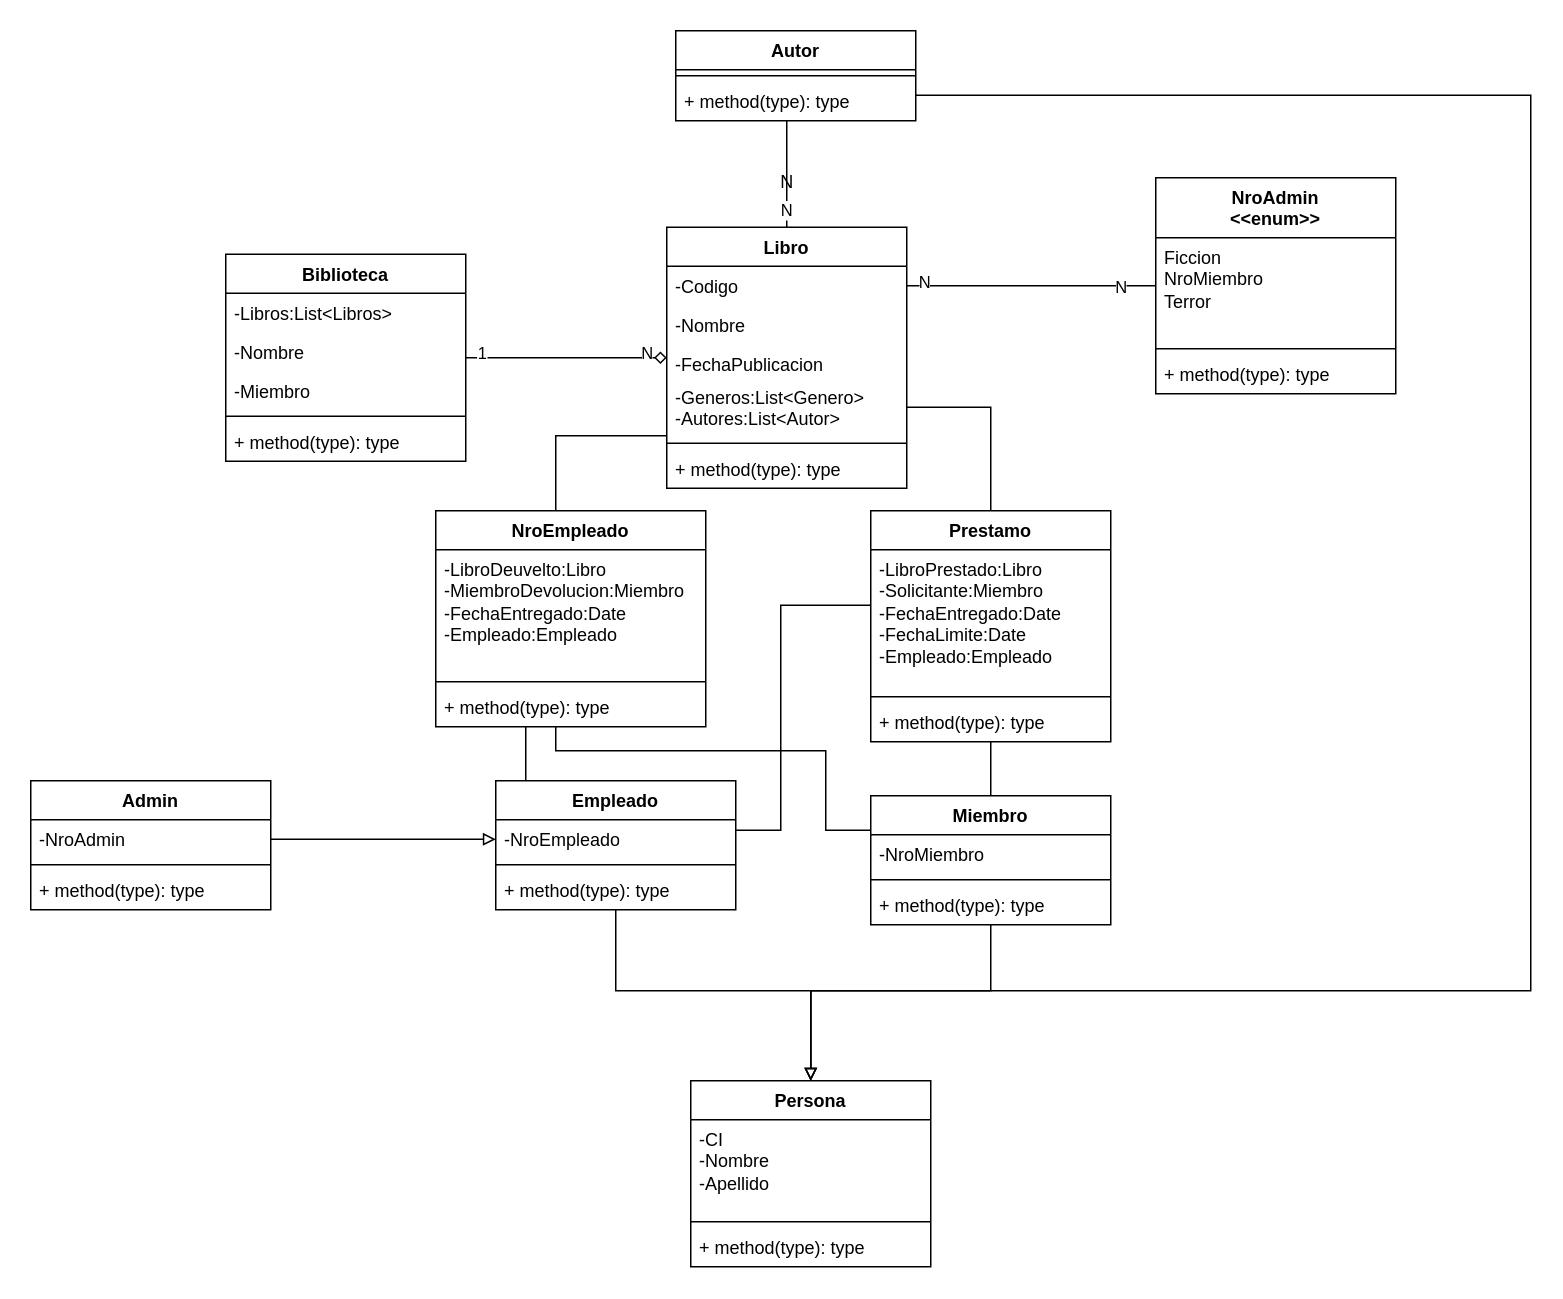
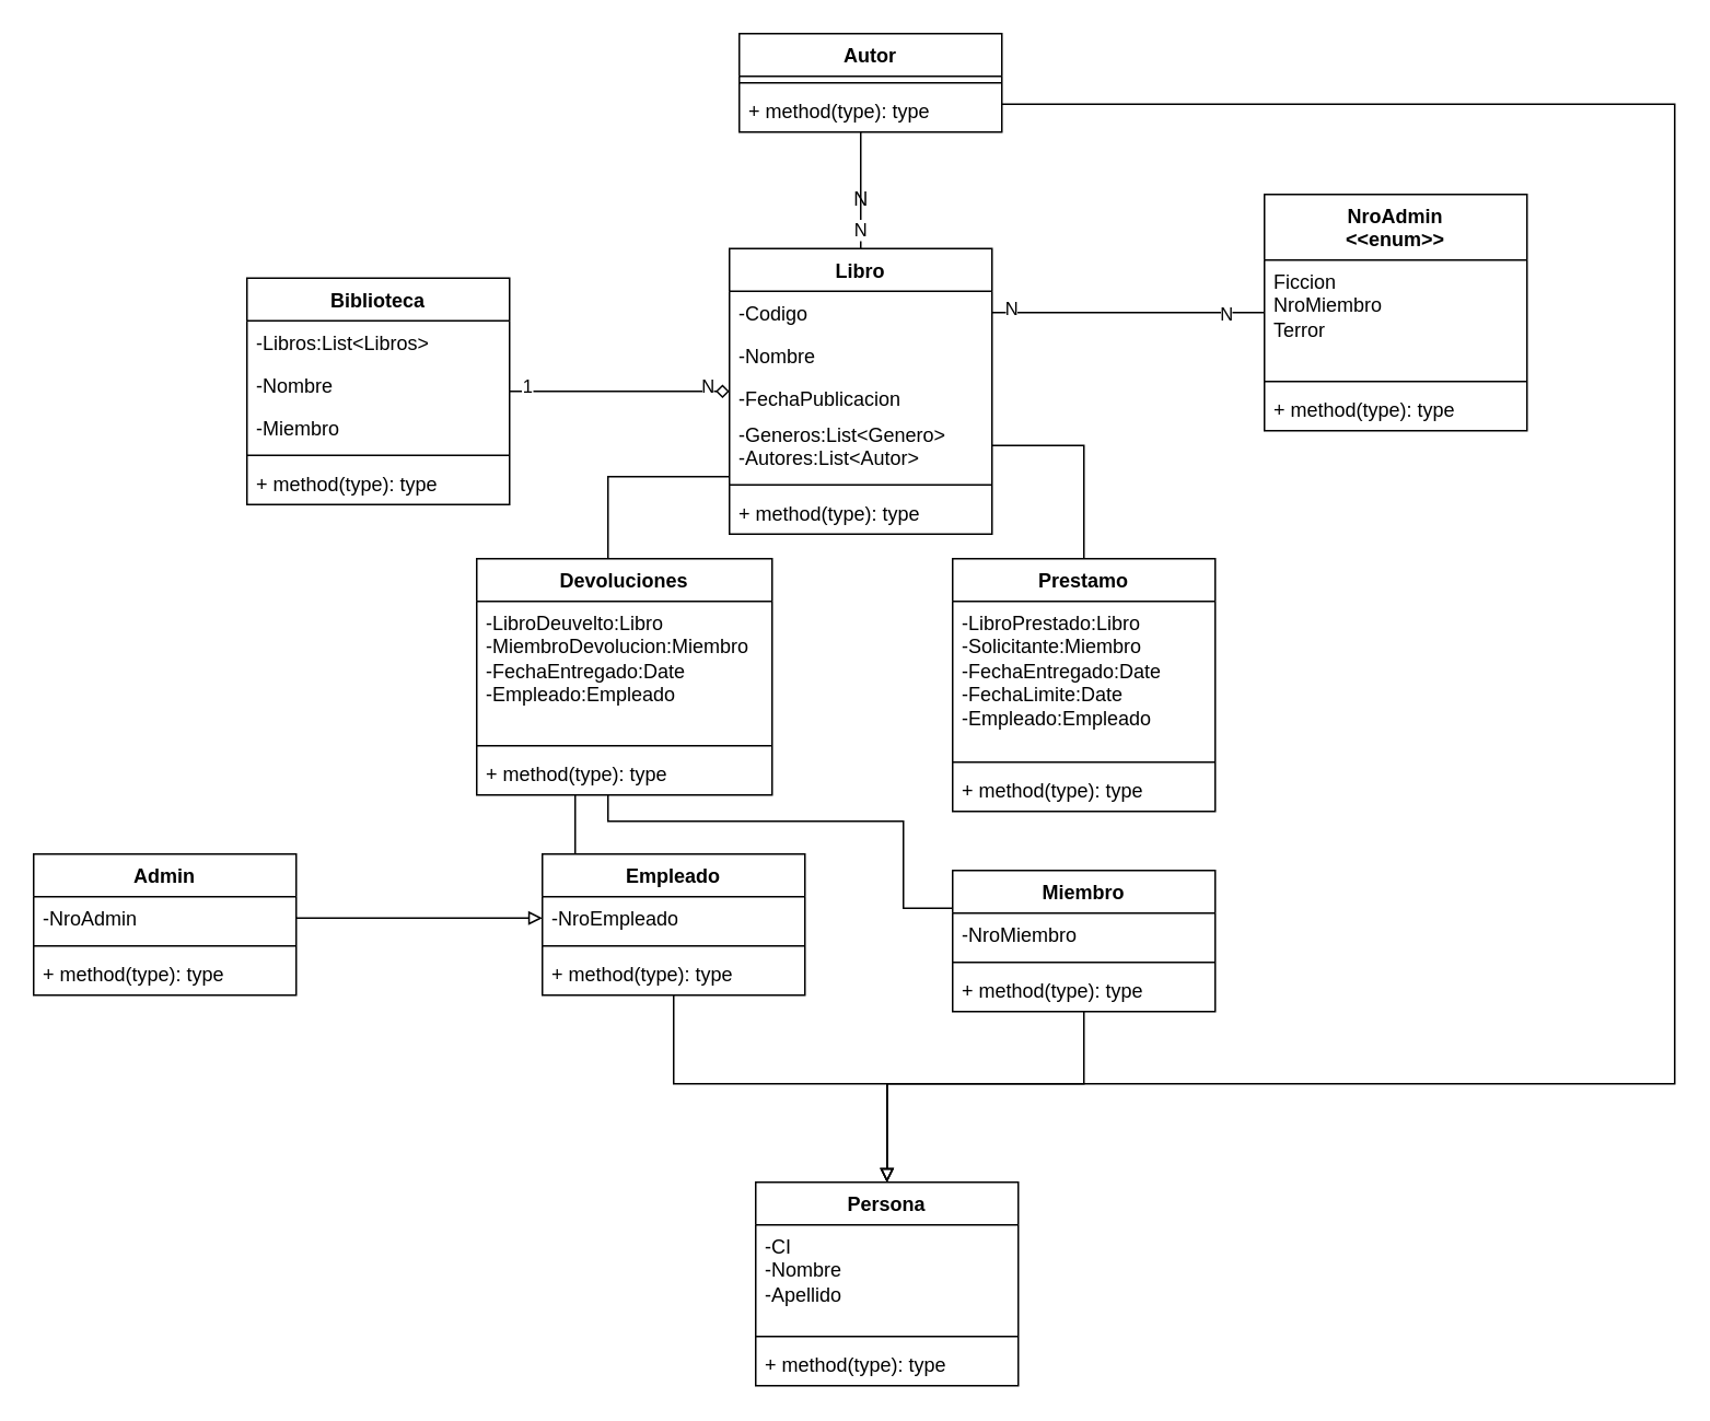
- <mxCell id="50" value="NroEmpleado" style="swimlane;fontStyle=1;align=center;verticalAlign=top;childLayout=stackLayout;horizontal=1;startSize=26;horizontalStack=0;resizeParent=1;resizeParentMax=0;resizeLast=0;collapsible=1;marginBottom=0;whiteSpace=wrap;html=1;" vertex="1" parent="1"><mxGeometry x="290" y="340" width="180" height="144" as="geometry" /></mxCell>
+ <mxCell id="50" value="Devoluciones" style="swimlane;fontStyle=1;align=center;verticalAlign=top;childLayout=stackLayout;horizontal=1;startSize=26;horizontalStack=0;resizeParent=1;resizeParentMax=0;resizeLast=0;collapsible=1;marginBottom=0;whiteSpace=wrap;html=1;" vertex="1" parent="1"><mxGeometry x="290" y="340" width="180" height="144" as="geometry" /></mxCell>
- <mxCell id="43" style="edgeStyle=orthogonalEdgeStyle;rounded=0;orthogonalLoop=1;jettySize=auto;html=1;endArrow=none;endFill=0;" edge="1" parent="1" source="46" target="39"><mxGeometry relative="1" as="geometry"><Array as="points"><mxPoint x="520" y="553" /><mxPoint x="520" y="403" /></Array></mxGeometry></mxCell>
- <mxCell id="38" style="edgeStyle=orthogonalEdgeStyle;rounded=0;orthogonalLoop=1;jettySize=auto;html=1;endArrow=none;endFill=0;" edge="1" parent="1" source="39" target="34"><mxGeometry relative="1" as="geometry" /></mxCell>
